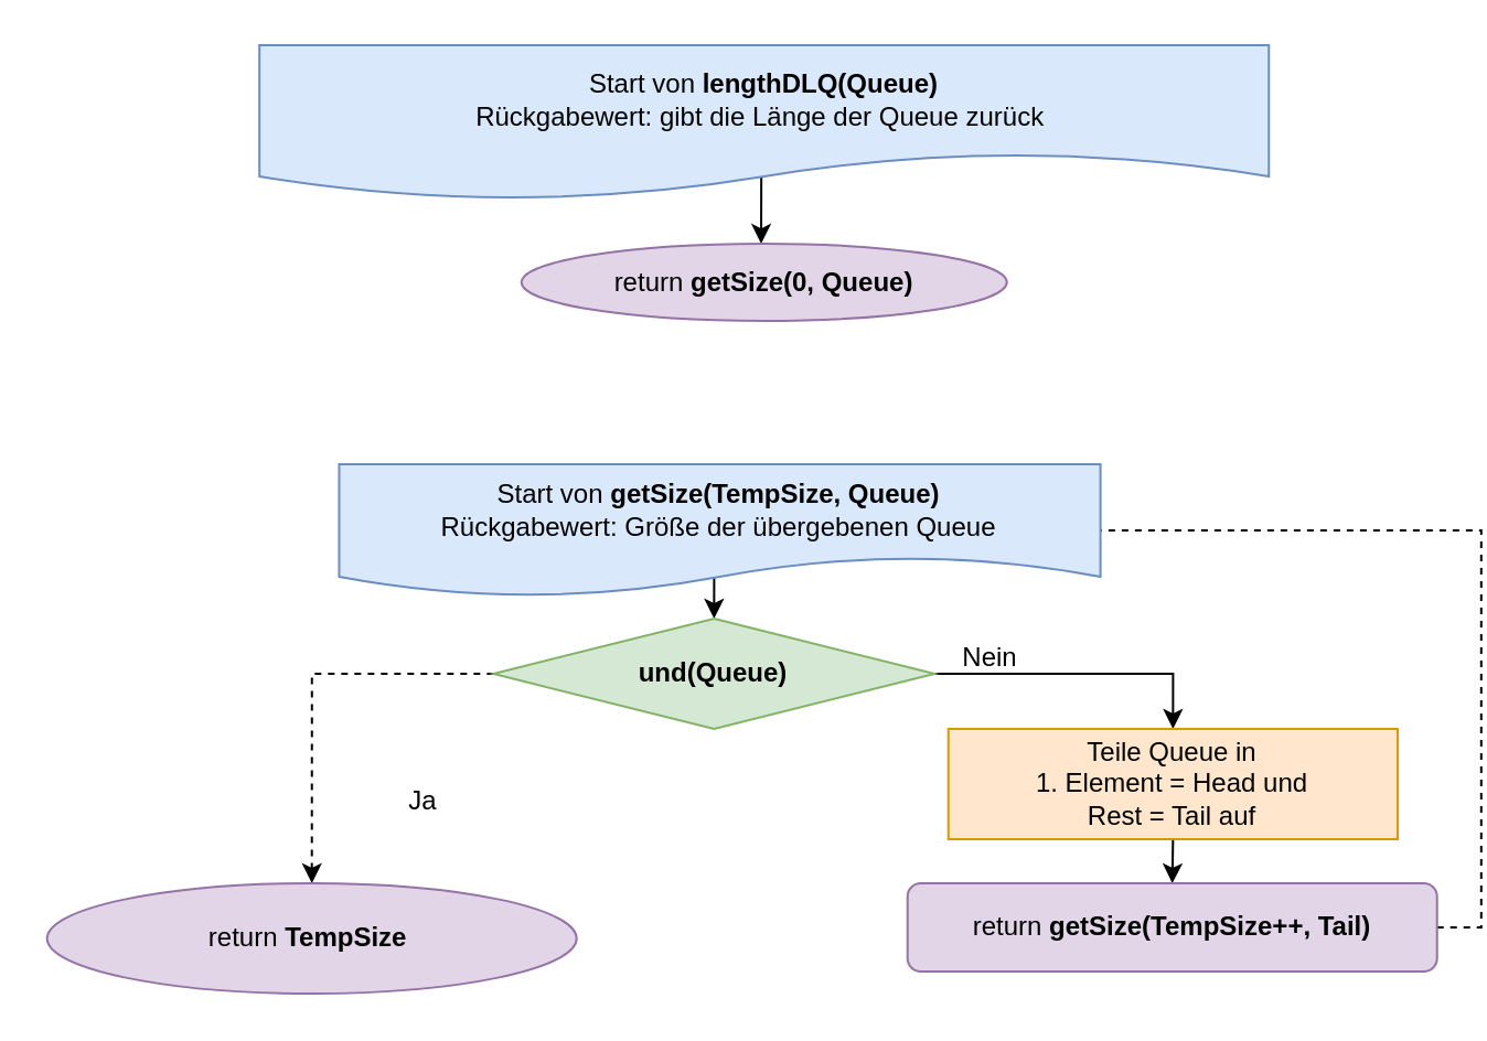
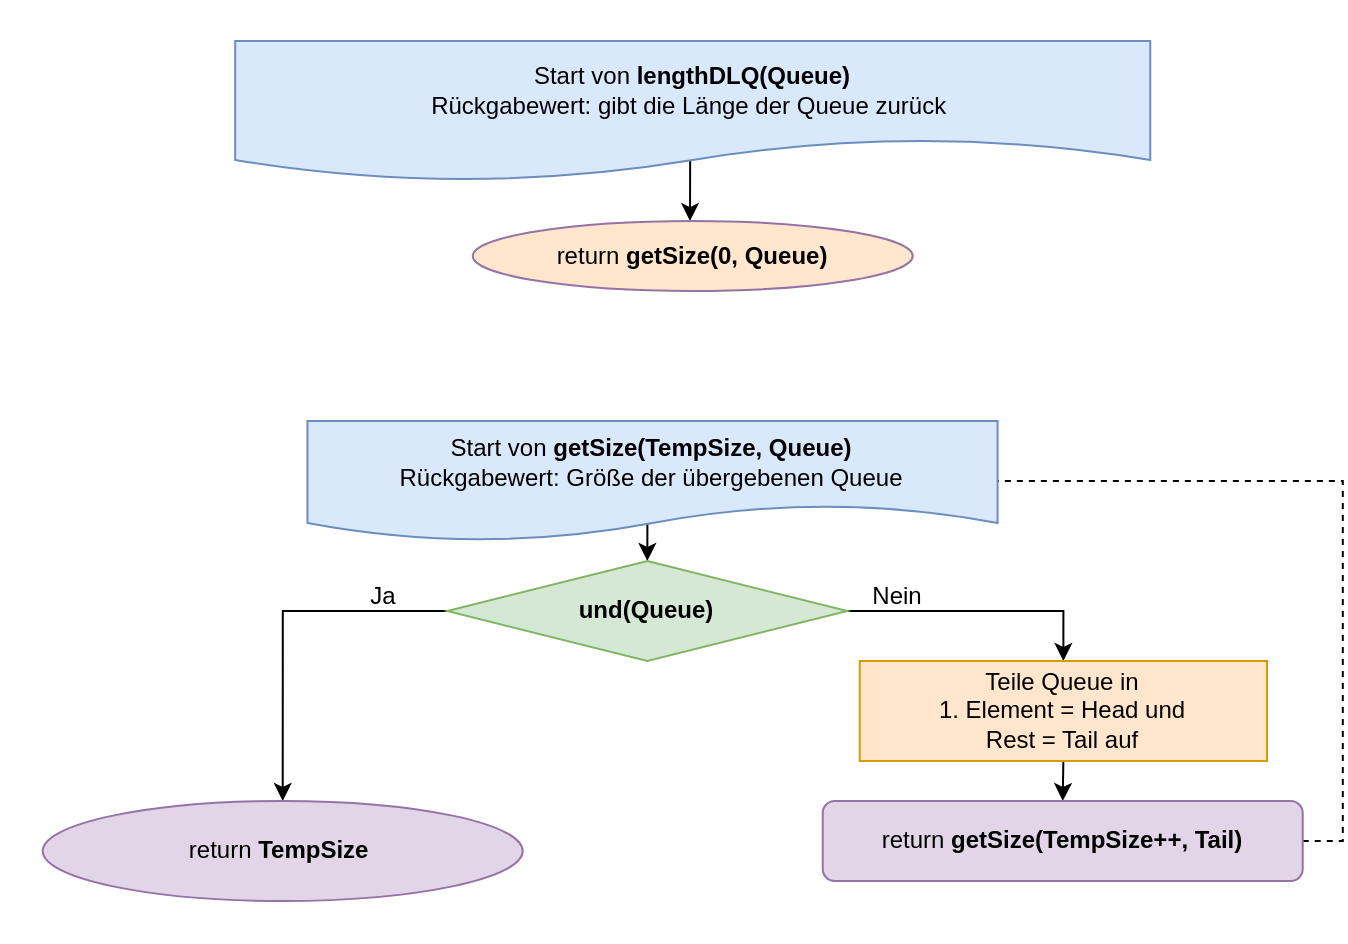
- <mxCell id="4" value="return &lt;b&gt;getSize(0, Queue)&lt;/b&gt;" style="ellipse;whiteSpace=wrap;html=1;rounded=0;fillColor=#e1d5e7;strokeColor=#9673a6;" parent="1" vertex="1"><mxGeometry x="235.86" y="110" width="220" height="35" as="geometry" /></mxCell>
+ <mxCell id="4" value="return &lt;b&gt;getSize(0, Queue)&lt;/b&gt;" style="ellipse;whiteSpace=wrap;html=1;rounded=0;fillColor=#ffe6cc;strokeColor=#9673a6;" parent="1" vertex="1"><mxGeometry x="235.86" y="110" width="220" height="35" as="geometry" /></mxCell>
- <mxCell id="7" style="edgeStyle=orthogonalEdgeStyle;rounded=0;orthogonalLoop=1;jettySize=auto;html=1;exitX=0;exitY=0.5;exitDx=0;exitDy=0;entryX=0.5;entryY=0;entryDx=0;entryDy=0;dashed=1;" parent="1" source="8" target="9" edge="1"><mxGeometry relative="1" as="geometry"><mxPoint x="140.86" y="340" as="targetPoint" /></mxGeometry></mxCell>
+ <mxCell id="7" style="edgeStyle=orthogonalEdgeStyle;rounded=0;orthogonalLoop=1;jettySize=auto;html=1;exitX=0;exitY=0.5;exitDx=0;exitDy=0;entryX=0.5;entryY=0;entryDx=0;entryDy=0;" parent="1" source="8" target="9" edge="1"><mxGeometry relative="1" as="geometry"><mxPoint x="140.86" y="340" as="targetPoint" /></mxGeometry></mxCell>
- <mxCell id="15" value="Ja" style="text;html=1;align=center;verticalAlign=middle;resizable=0;points=[];autosize=1;strokeColor=none;fillColor=none;" parent="1" vertex="1"><mxGeometry x="175.98" y="353" width="30" height="20" as="geometry" /></mxCell>
+ <mxCell id="15" value="Ja" style="text;html=1;align=center;verticalAlign=middle;resizable=0;points=[];autosize=1;strokeColor=none;fillColor=none;" parent="1" vertex="1"><mxGeometry x="175.98" y="288" width="30" height="20" as="geometry" /></mxCell>
